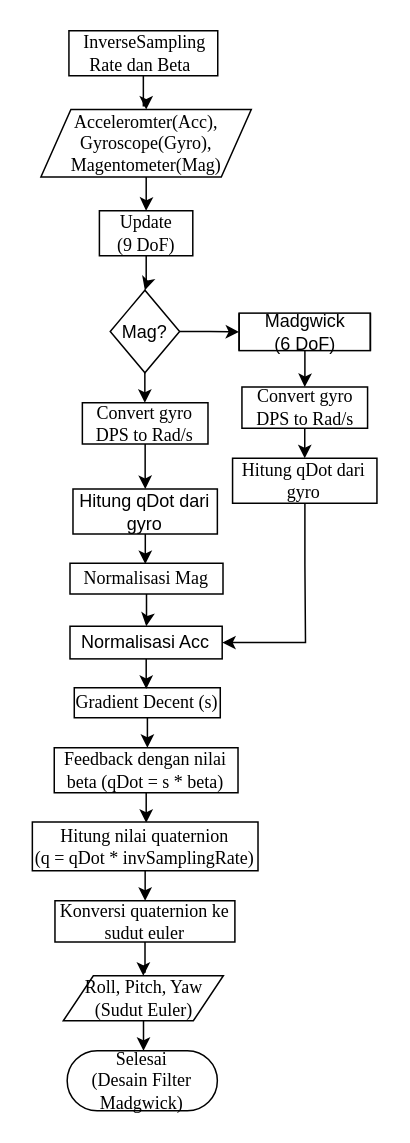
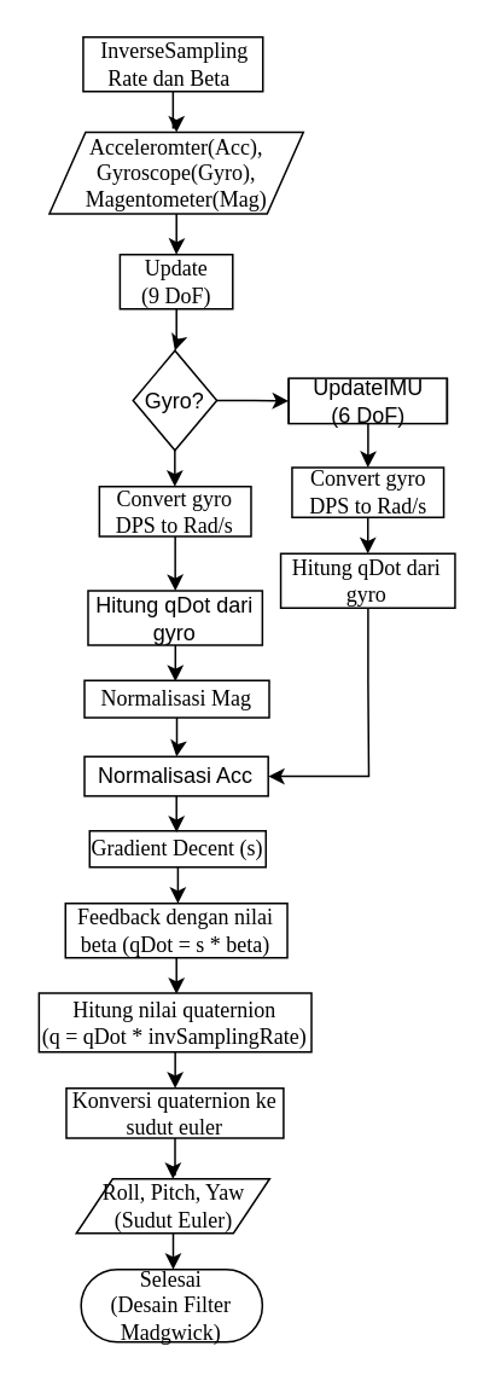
- <mxCell id="13" value="Mag?" style="rhombus;whiteSpace=wrap;html=1;rounded=1;arcSize=0;" vertex="1" parent="1"><mxGeometry x="72.83" y="193" width="46.25" height="55" as="geometry" /></mxCell>
+ <mxCell id="13" value="Gyro?" style="rhombus;whiteSpace=wrap;html=1;rounded=1;arcSize=0;" vertex="1" parent="1"><mxGeometry x="72.83" y="193" width="46.25" height="55" as="geometry" /></mxCell>
- <mxCell id="15" value="Madgwick&lt;br&gt;(6 DoF)" style="shape=process;whiteSpace=wrap;html=1;backgroundOutline=1;size=0;" vertex="1" parent="1"><mxGeometry x="158.75" y="208.25" width="87.5" height="25" as="geometry" /></mxCell>
+ <mxCell id="15" value="UpdateIMU&lt;br&gt;(6 DoF)" style="shape=process;whiteSpace=wrap;html=1;backgroundOutline=1;size=0;" vertex="1" parent="1"><mxGeometry x="158.75" y="208.25" width="87.5" height="25" as="geometry" /></mxCell>
